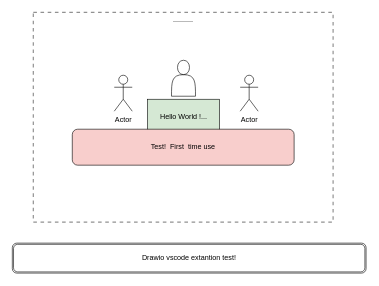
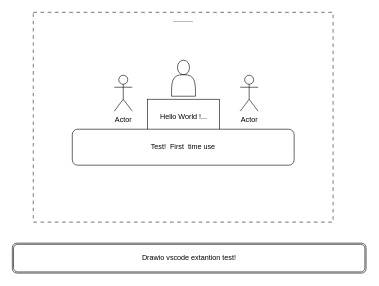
- <mxCell id="5" value="Hello World !..." style="rounded=0;whiteSpace=wrap;html=1;fillColor=#d5e8d4;" vertex="1" parent="1"><mxGeometry x="245.5" y="165" width="120" height="60" as="geometry" /></mxCell>
+ <mxCell id="5" value="Hello World !..." style="rounded=0;whiteSpace=wrap;html=1;" vertex="1" parent="1"><mxGeometry x="245.5" y="165" width="120" height="60" as="geometry" /></mxCell>
- <mxCell id="6" value="Test!&amp;nbsp; First&amp;nbsp; time use" style="rounded=1;whiteSpace=wrap;html=1;fillColor=#f8cecc;" vertex="1" parent="1"><mxGeometry x="120" y="215" width="370" height="60" as="geometry" /></mxCell>
+ <mxCell id="6" value="Test!&amp;nbsp; First&amp;nbsp; time use" style="rounded=1;whiteSpace=wrap;html=1;" vertex="1" parent="1"><mxGeometry x="120" y="215" width="370" height="60" as="geometry" /></mxCell>
